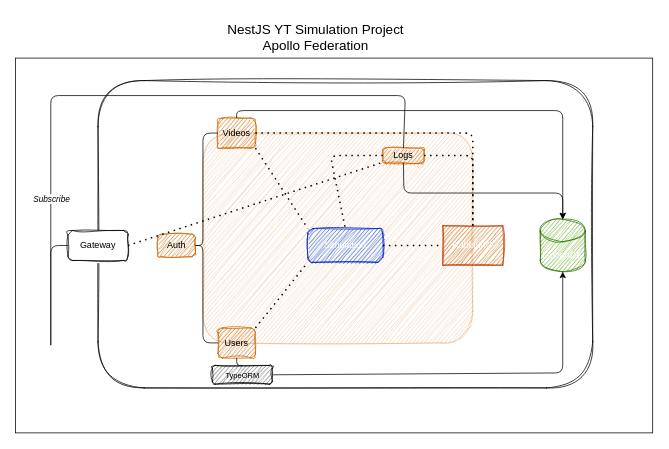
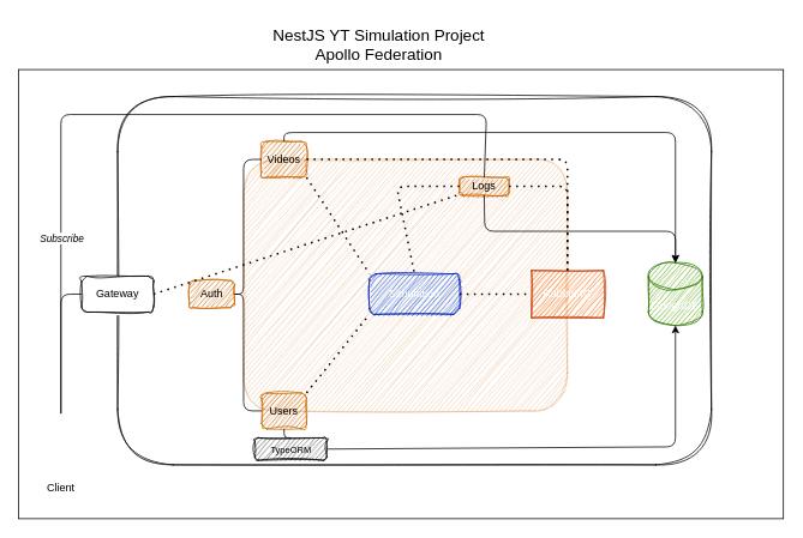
- <mxCell id="17" value="&lt;font color=&quot;#ffffff&quot;&gt;RabbitMQ&lt;/font&gt;" style="rounded=0;whiteSpace=wrap;html=1;fillColor=#cc6600;fontColor=#000000;strokeColor=#C73500;sketch=1;curveFitting=1;jiggle=2;" vertex="1" parent="1"><mxGeometry x="590" y="300.75" width="80" height="52.5" as="geometry" /></mxCell>
+ <mxCell id="17" value="&lt;font color=&quot;#ffffff&quot;&gt;RabbitMQ&lt;/font&gt;" style="rounded=0;whiteSpace=wrap;html=1;fillColor=#fa6800;fontColor=#000000;strokeColor=#C73500;sketch=1;curveFitting=1;jiggle=2;" vertex="1" parent="1"><mxGeometry x="590" y="300.75" width="80" height="52.5" as="geometry" /></mxCell>
+ <mxCell id="32" value="Client" style="text;html=1;strokeColor=none;fillColor=none;align=center;verticalAlign=middle;whiteSpace=wrap;rounded=0;" vertex="1" parent="1"><mxGeometry x="37" y="534" width="60" height="17" as="geometry" /></mxCell>
